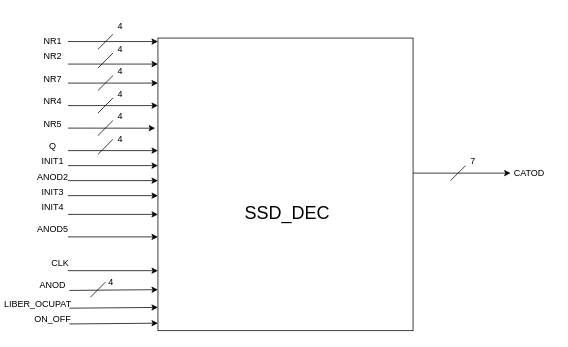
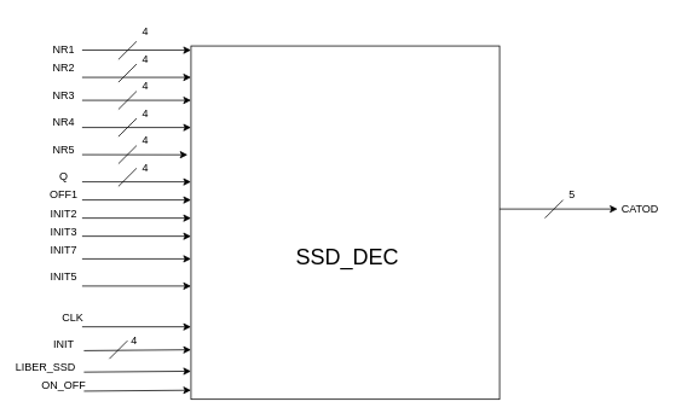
- <mxCell id="11" value="NR7" style="text;html=1;strokeColor=none;fillColor=none;align=center;verticalAlign=middle;whiteSpace=wrap;rounded=0;" parent="1" vertex="1"><mxGeometry x="40" y="90" width="60" height="30" as="geometry" /></mxCell>
+ <mxCell id="11" value="NR3" style="text;html=1;strokeColor=none;fillColor=none;align=center;verticalAlign=middle;whiteSpace=wrap;rounded=0;" parent="1" vertex="1"><mxGeometry x="40" y="90" width="60" height="30" as="geometry" /></mxCell>
- <mxCell id="20" value="INIT1" style="text;html=1;strokeColor=none;fillColor=none;align=center;verticalAlign=middle;whiteSpace=wrap;rounded=0;" parent="1" vertex="1"><mxGeometry x="40" y="200" width="60" height="30" as="geometry" /></mxCell>
+ <mxCell id="20" value="OFF1" style="text;html=1;strokeColor=none;fillColor=none;align=center;verticalAlign=middle;whiteSpace=wrap;rounded=0;" parent="1" vertex="1"><mxGeometry x="40" y="200" width="60" height="30" as="geometry" /></mxCell>
- <mxCell id="40" value="7" style="text;html=1;strokeColor=none;fillColor=none;align=center;verticalAlign=middle;whiteSpace=wrap;rounded=0;" parent="1" vertex="1"><mxGeometry x="600" y="200" width="60" height="30" as="geometry" /></mxCell>
+ <mxCell id="40" value="5" style="text;html=1;strokeColor=none;fillColor=none;align=center;verticalAlign=middle;whiteSpace=wrap;rounded=0;" parent="1" vertex="1"><mxGeometry x="600" y="200" width="60" height="30" as="geometry" /></mxCell>
- <mxCell id="21" value="ANOD2" style="text;html=1;strokeColor=none;fillColor=none;align=center;verticalAlign=middle;whiteSpace=wrap;rounded=0;" parent="1" vertex="1"><mxGeometry x="40" y="220" width="60" height="30" as="geometry" /></mxCell>
+ <mxCell id="21" value="INIT2" style="text;html=1;strokeColor=none;fillColor=none;align=center;verticalAlign=middle;whiteSpace=wrap;rounded=0;" parent="1" vertex="1"><mxGeometry x="40" y="220" width="60" height="30" as="geometry" /></mxCell>
- <mxCell id="23" value="INIT4" style="text;html=1;strokeColor=none;fillColor=none;align=center;verticalAlign=middle;whiteSpace=wrap;rounded=0;" parent="1" vertex="1"><mxGeometry x="40" y="260" width="60" height="30" as="geometry" /></mxCell>
+ <mxCell id="23" value="INIT7" style="text;html=1;strokeColor=none;fillColor=none;align=center;verticalAlign=middle;whiteSpace=wrap;rounded=0;" parent="1" vertex="1"><mxGeometry x="40" y="260" width="60" height="30" as="geometry" /></mxCell>
- <mxCell id="24" value="ANOD5" style="text;html=1;strokeColor=none;fillColor=none;align=center;verticalAlign=middle;whiteSpace=wrap;rounded=0;" parent="1" vertex="1"><mxGeometry x="40" y="290" width="60" height="30" as="geometry" /></mxCell>
+ <mxCell id="24" value="INIT5" style="text;html=1;strokeColor=none;fillColor=none;align=center;verticalAlign=middle;whiteSpace=wrap;rounded=0;" parent="1" vertex="1"><mxGeometry x="40" y="290" width="60" height="30" as="geometry" /></mxCell>
- <mxCell id="29" value="ANOD" style="text;html=1;strokeColor=none;fillColor=none;align=center;verticalAlign=middle;whiteSpace=wrap;rounded=0;" parent="1" vertex="1"><mxGeometry x="40" y="365.34" width="60" height="30" as="geometry" /></mxCell>
+ <mxCell id="29" value="INIT" style="text;html=1;strokeColor=none;fillColor=none;align=center;verticalAlign=middle;whiteSpace=wrap;rounded=0;" parent="1" vertex="1"><mxGeometry x="40" y="365.34" width="60" height="30" as="geometry" /></mxCell>
- <mxCell id="30" value="LIBER_OCUPAT" style="text;html=1;strokeColor=none;fillColor=none;align=center;verticalAlign=middle;whiteSpace=wrap;rounded=0;" parent="1" vertex="1"><mxGeometry x="20" y="390" width="60" height="30" as="geometry" /></mxCell>
+ <mxCell id="30" value="LIBER_SSD" style="text;html=1;strokeColor=none;fillColor=none;align=center;verticalAlign=middle;whiteSpace=wrap;rounded=0;" parent="1" vertex="1"><mxGeometry x="20" y="390" width="60" height="30" as="geometry" /></mxCell>
